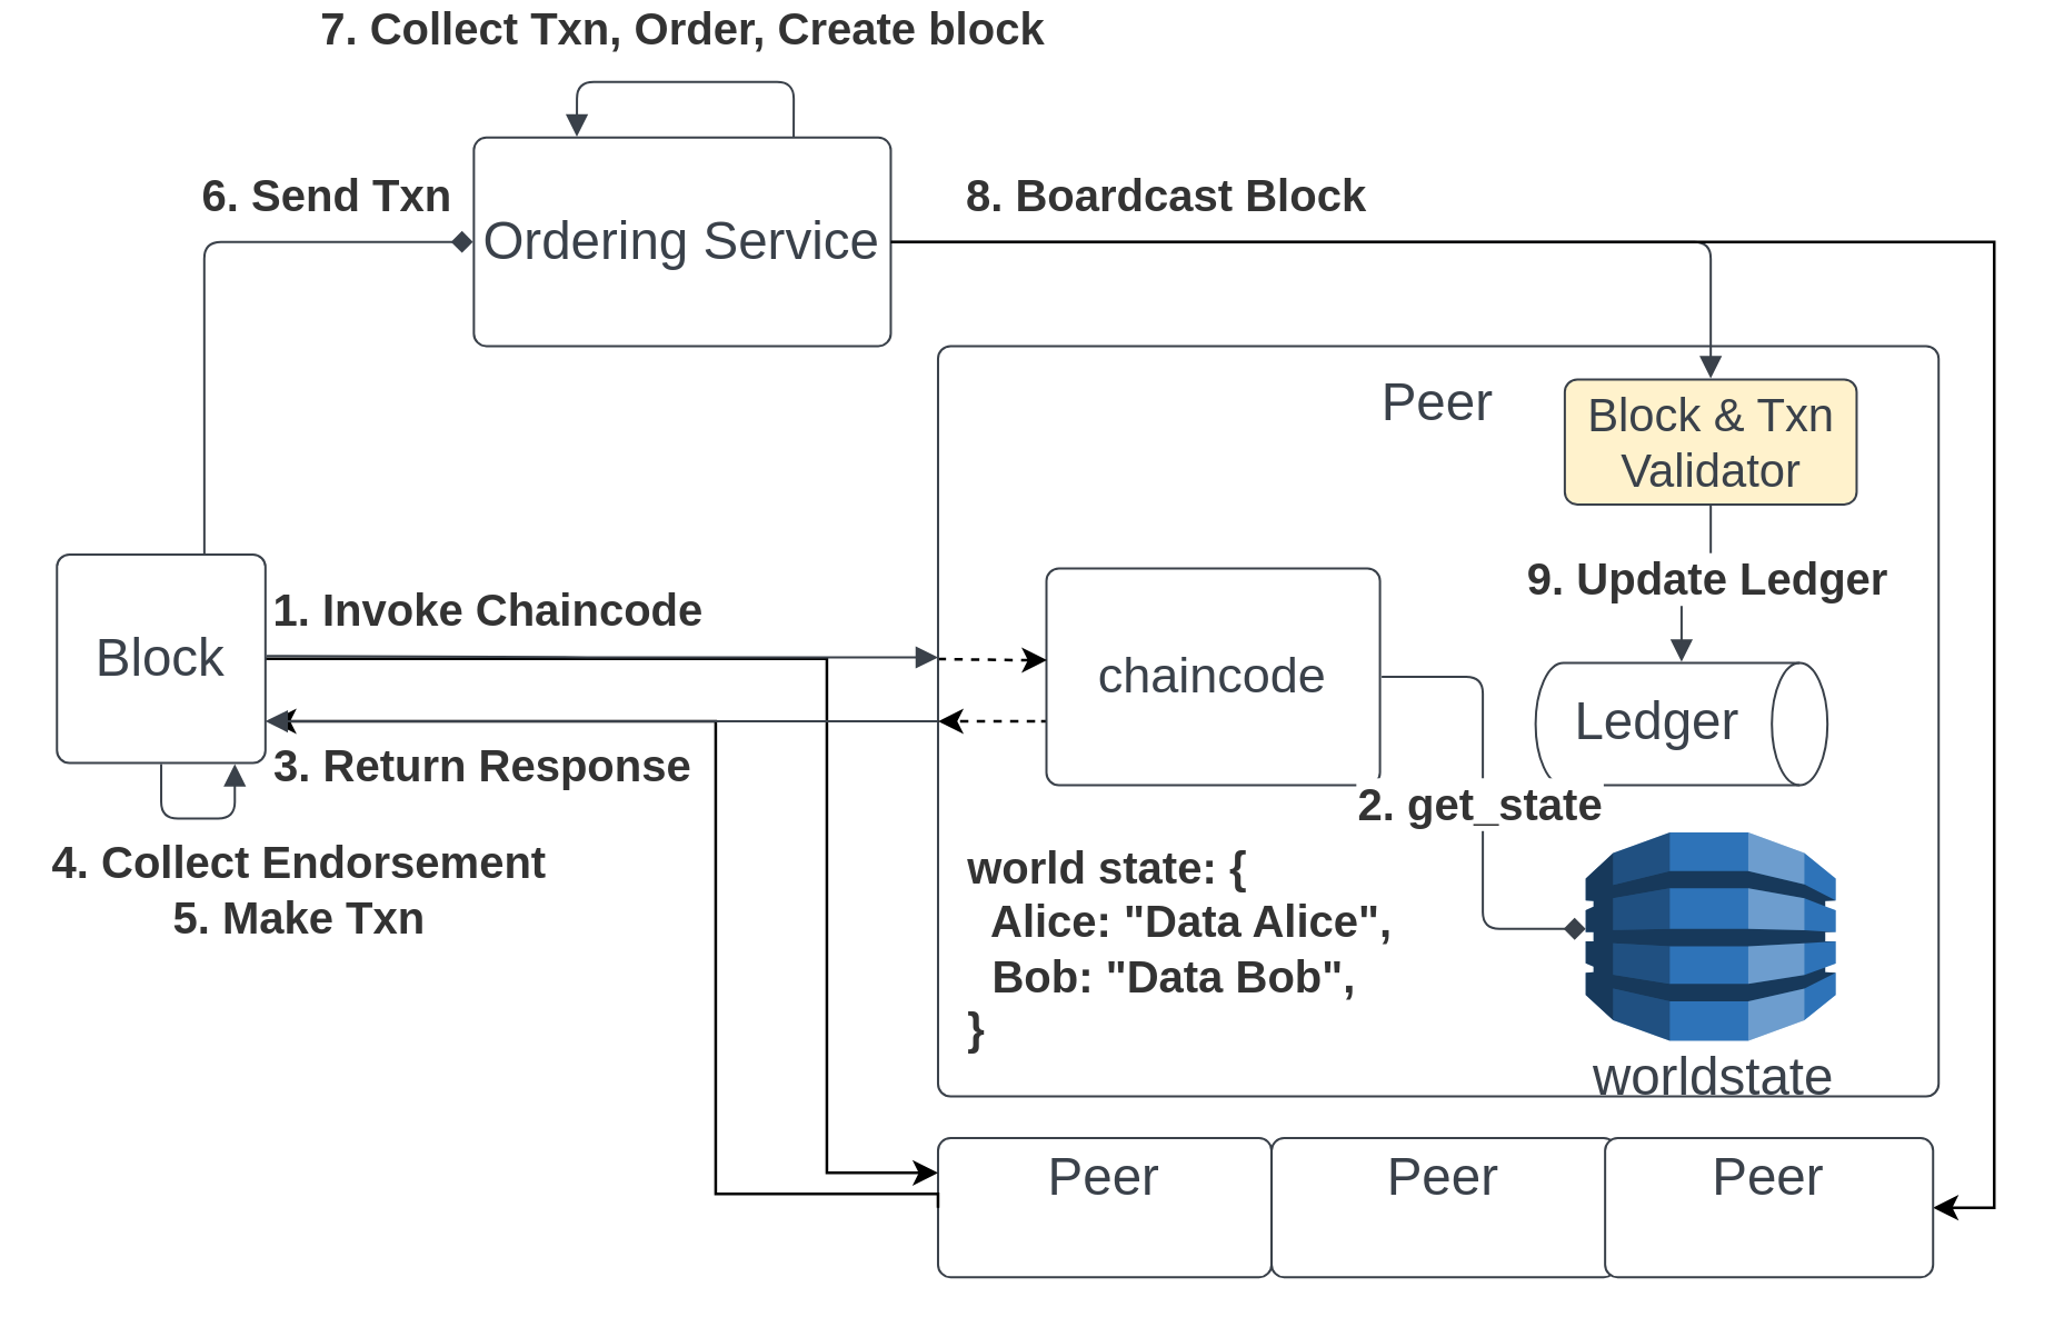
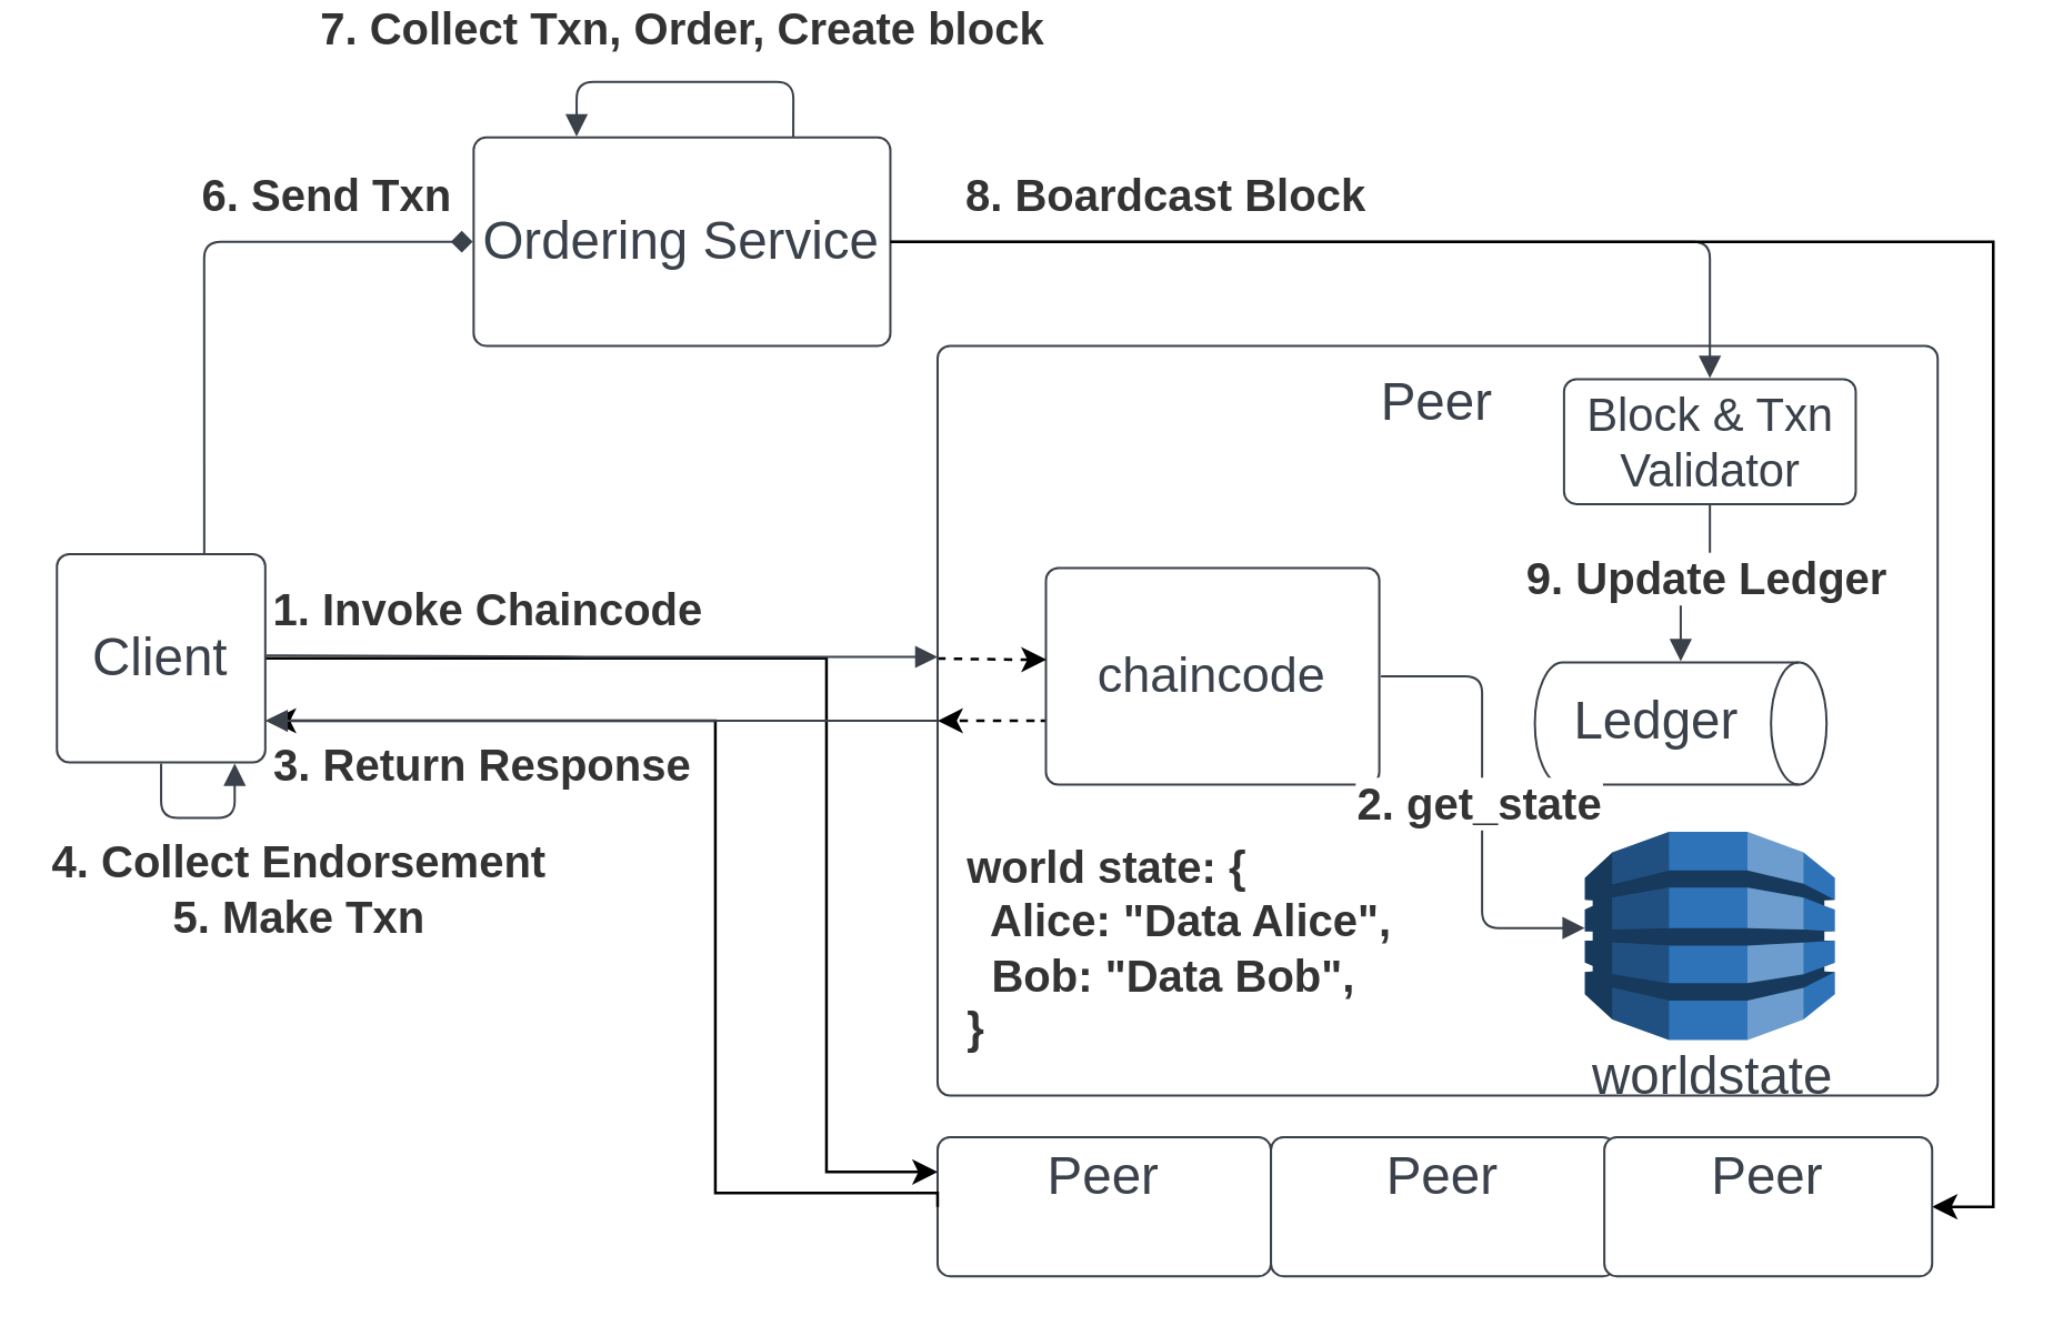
- <mxCell id="10" value="Block &amp;amp; Txn&lt;br&gt;Validator" style="html=1;overflow=block;blockSpacing=1;whiteSpace=wrap;fontSize=16.7;fontColor=#3a414a;spacing=3.8;strokeColor=#3a414a;strokeOpacity=100;rounded=1;absoluteArcSize=1;arcSize=9;strokeWidth=0.8;lucidId=gJdIPFnTu.oT;fillColor=#fff2cc;" parent="6" vertex="1"><mxGeometry x="225.5" y="12" width="105" height="45" as="geometry" /></mxCell>
+ <mxCell id="10" value="Block &amp;amp; Txn&lt;br&gt;Validator" style="html=1;overflow=block;blockSpacing=1;whiteSpace=wrap;fontSize=16.7;fontColor=#3a414a;spacing=3.8;strokeColor=#3a414a;strokeOpacity=100;rounded=1;absoluteArcSize=1;arcSize=9;strokeWidth=0.8;lucidId=gJdIPFnTu.oT;" parent="6" vertex="1"><mxGeometry x="225.5" y="12" width="105" height="45" as="geometry" /></mxCell>
- <mxCell id="4" value="&lt;font style=&quot;font-size: 19px;&quot;&gt;Block&lt;/font&gt;" style="html=1;overflow=block;blockSpacing=1;whiteSpace=wrap;fontSize=16.7;fontColor=#3a414a;spacing=3.8;strokeColor=#3a414a;strokeOpacity=100;rounded=1;absoluteArcSize=1;arcSize=9;strokeWidth=0.8;lucidId=gJdIgxv0D-uK;" parent="1" vertex="1"><mxGeometry x="20" y="190" width="75" height="75" as="geometry" /></mxCell>
+ <mxCell id="4" value="&lt;font style=&quot;font-size: 19px;&quot;&gt;Client&lt;/font&gt;" style="html=1;overflow=block;blockSpacing=1;whiteSpace=wrap;fontSize=16.7;fontColor=#3a414a;spacing=3.8;strokeColor=#3a414a;strokeOpacity=100;rounded=1;absoluteArcSize=1;arcSize=9;strokeWidth=0.8;lucidId=gJdIgxv0D-uK;" parent="1" vertex="1"><mxGeometry x="20" y="190" width="75" height="75" as="geometry" /></mxCell>
- <mxCell id="12" value="" style="html=1;jettySize=18;whiteSpace=wrap;fontSize=13;strokeColor=#3a414a;strokeOpacity=100;strokeWidth=0.8;rounded=1;arcSize=12;edgeStyle=orthogonalEdgeStyle;startArrow=none;endArrow=diamond;endFill=1;exitX=1.005;exitY=0.5;exitPerimeter=0;entryX=0;entryY=0.462;entryPerimeter=0;lucidId=gJdI9AyTRsS.;" parent="6" source="8" target="9" edge="1"><mxGeometry width="100" height="100" relative="1" as="geometry"><Array as="points" /></mxGeometry></mxCell>
+ <mxCell id="12" value="" style="html=1;jettySize=18;whiteSpace=wrap;fontSize=13;strokeColor=#3a414a;strokeOpacity=100;strokeWidth=0.8;rounded=1;arcSize=12;edgeStyle=orthogonalEdgeStyle;startArrow=none;endArrow=block;endFill=1;exitX=1.005;exitY=0.5;exitPerimeter=0;entryX=0;entryY=0.462;entryPerimeter=0;lucidId=gJdI9AyTRsS.;" parent="6" source="8" target="9" edge="1"><mxGeometry width="100" height="100" relative="1" as="geometry"><Array as="points" /></mxGeometry></mxCell>
